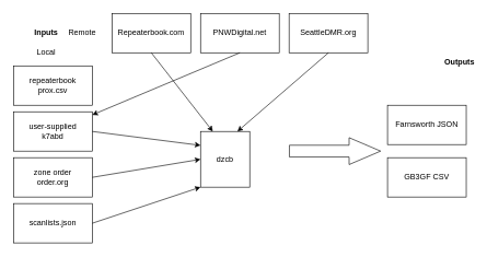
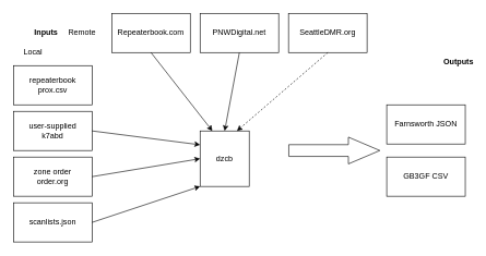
- <mxCell id="13" value="Local" style="text;html=1;strokeColor=none;fillColor=none;align=center;verticalAlign=middle;whiteSpace=wrap;rounded=0;" vertex="1" parent="1"><mxGeometry x="50" y="70" width="40" height="20" as="geometry" /></mxCell>
+ <mxCell id="13" value="Local" style="text;html=1;strokeColor=none;fillColor=none;align=center;verticalAlign=middle;whiteSpace=wrap;rounded=0;" vertex="1" parent="1"><mxGeometry x="30" y="70" width="40" height="20" as="geometry" /></mxCell>
- <mxCell id="19" value="" style="endArrow=classic;html=1;exitX=0.5;exitY=1;exitDx=0;exitDy=0;" edge="1" parent="1" source="7" target="3"><mxGeometry width="50" height="50" relative="1" as="geometry"><mxPoint x="280" y="250" as="sourcePoint" /><mxPoint x="330" y="200" as="targetPoint" /></mxGeometry></mxCell>
+ <mxCell id="19" value="" style="endArrow=classic;html=1;exitX=0.5;exitY=1;exitDx=0;exitDy=0;entryX=0.5;entryY=0;entryDx=0;entryDy=0;" edge="1" parent="1" source="7" target="2"><mxGeometry width="50" height="50" relative="1" as="geometry"><mxPoint x="280" y="250" as="sourcePoint" /><mxPoint x="330" y="200" as="targetPoint" /></mxGeometry></mxCell>
- <mxCell id="20" value="" style="endArrow=classic;html=1;exitX=0.5;exitY=1;exitDx=0;exitDy=0;entryX=0.75;entryY=0;entryDx=0;entryDy=0;" edge="1" parent="1" source="8" target="2"><mxGeometry width="50" height="50" relative="1" as="geometry"><mxPoint x="280" y="250" as="sourcePoint" /><mxPoint x="330" y="200" as="targetPoint" /></mxGeometry></mxCell>
+ <mxCell id="20" value="" style="endArrow=classic;html=1;exitX=0.5;exitY=1;exitDx=0;exitDy=0;entryX=0.75;entryY=0;entryDx=0;entryDy=0;dashed=1;" edge="1" parent="1" source="8" target="2"><mxGeometry width="50" height="50" relative="1" as="geometry"><mxPoint x="280" y="250" as="sourcePoint" /><mxPoint x="330" y="200" as="targetPoint" /></mxGeometry></mxCell>
